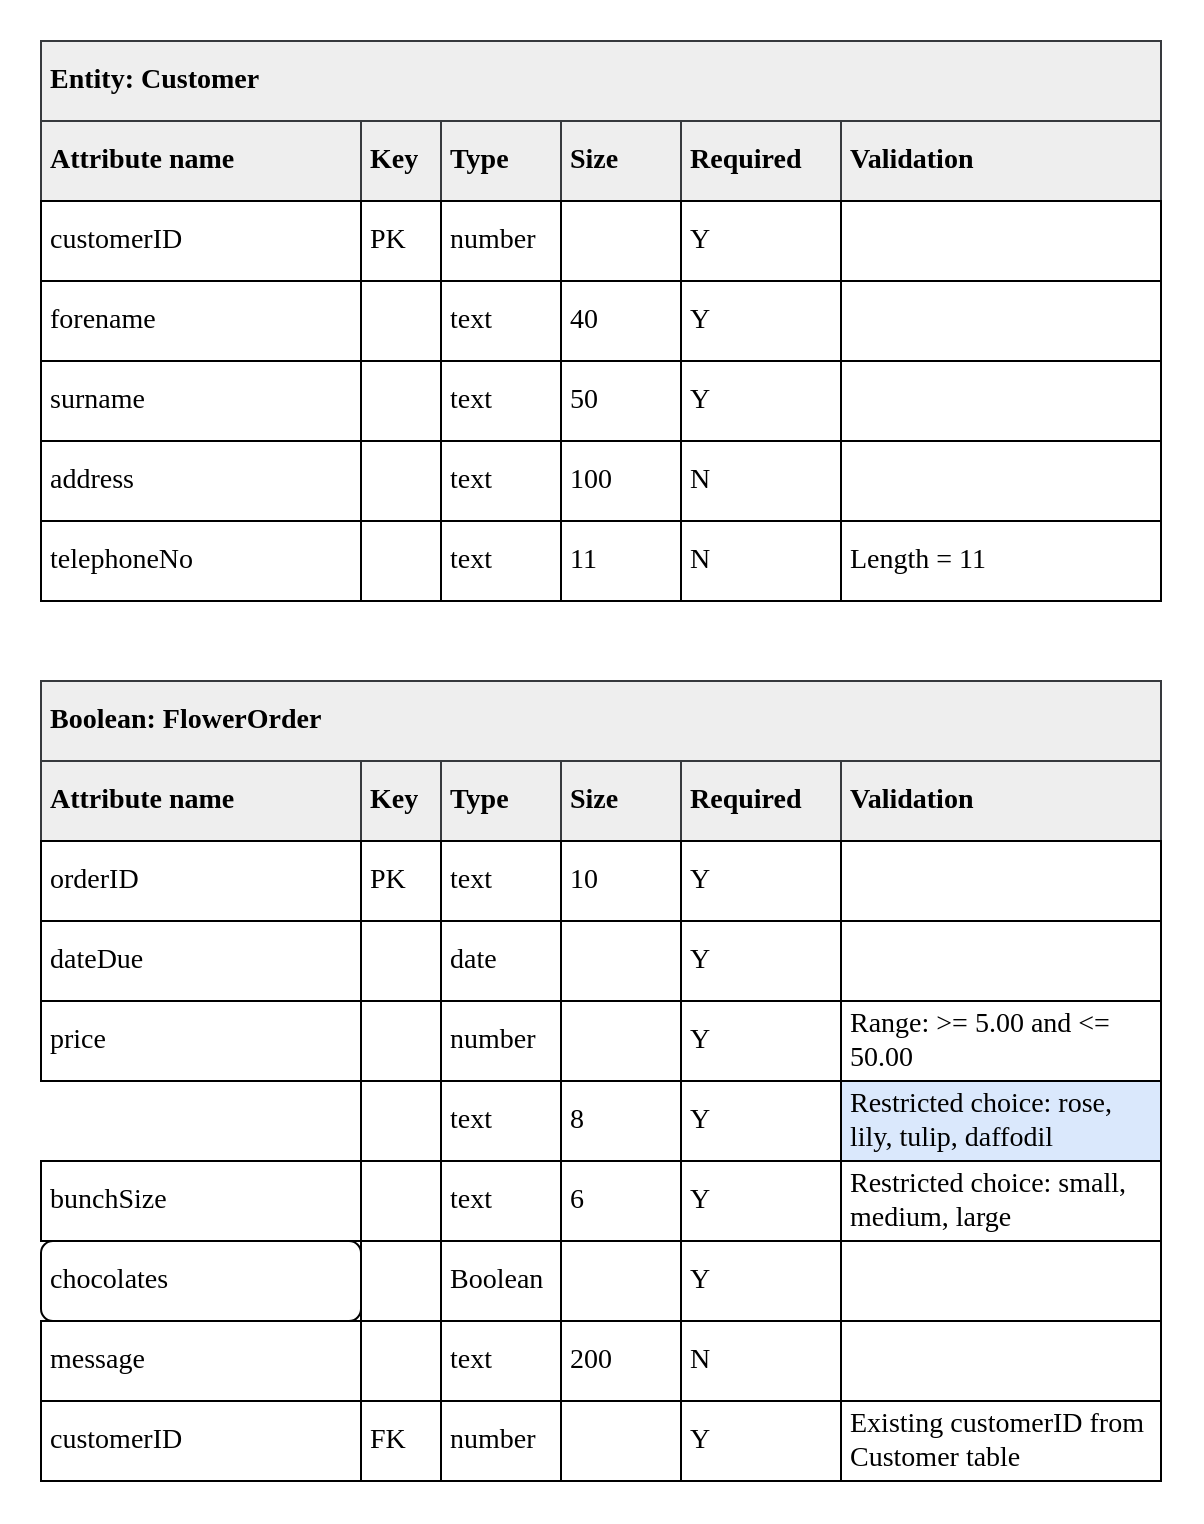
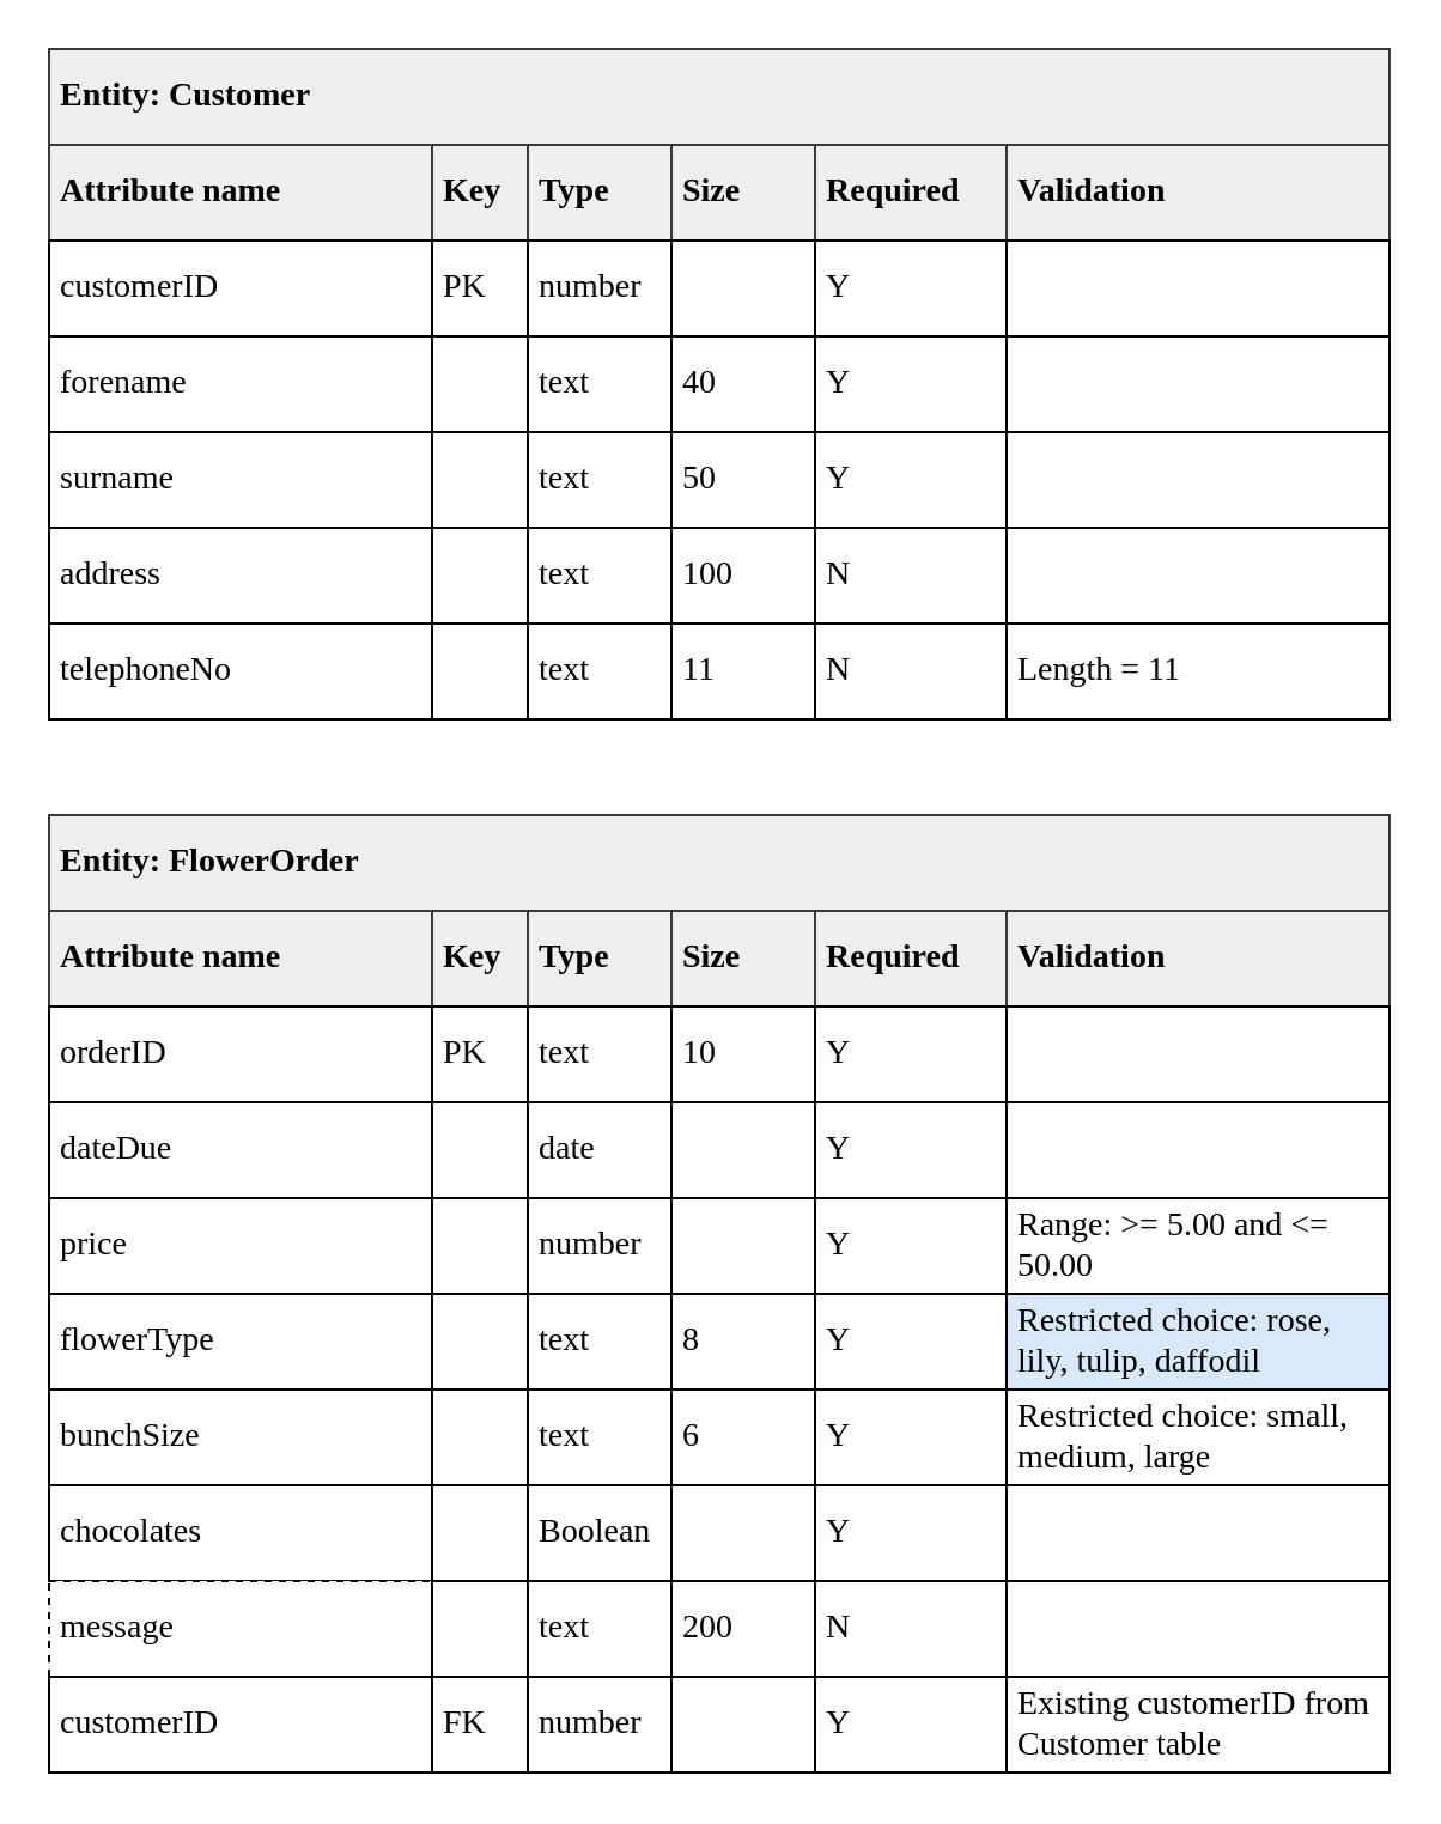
- <mxCell id="33" value="Boolean: FlowerOrder" style="rounded=0;whiteSpace=wrap;html=1;align=left;fontFamily=Trebuchet MS;fontStyle=1;fontSize=14;fillColor=#eeeeee;strokeColor=#36393d;spacing=5;" parent="1" vertex="1"><mxGeometry x="20" y="340" width="560" height="40" as="geometry" /></mxCell>
+ <mxCell id="33" value="Entity: FlowerOrder" style="rounded=0;whiteSpace=wrap;html=1;align=left;fontFamily=Trebuchet MS;fontStyle=1;fontSize=14;fillColor=#eeeeee;strokeColor=#36393d;spacing=5;" parent="1" vertex="1"><mxGeometry x="20" y="340" width="560" height="40" as="geometry" /></mxCell>
+ <mxCell id="37" value="flowerType" style="rounded=0;whiteSpace=wrap;html=1;align=left;fontFamily=Trebuchet MS;fontSize=14;spacing=5;" parent="1" vertex="1"><mxGeometry x="20" y="540" width="160" height="40" as="geometry" /></mxCell>
- <mxCell id="70" value="chocolates" style="whiteSpace=wrap;html=1;align=left;fontFamily=Trebuchet MS;fontSize=14;spacing=5;rounded=1;" parent="1" vertex="1"><mxGeometry x="20" y="620" width="160" height="40" as="geometry" /></mxCell>
+ <mxCell id="70" value="chocolates" style="rounded=0;whiteSpace=wrap;html=1;align=left;fontFamily=Trebuchet MS;fontSize=14;spacing=5;" parent="1" vertex="1"><mxGeometry x="20" y="620" width="160" height="40" as="geometry" /></mxCell>
- <mxCell id="71" value="message" style="rounded=0;whiteSpace=wrap;html=1;align=left;fontFamily=Trebuchet MS;fontSize=14;spacing=5;" parent="1" vertex="1"><mxGeometry x="20" y="660" width="160" height="40" as="geometry" /></mxCell>
+ <mxCell id="71" value="message" style="rounded=0;whiteSpace=wrap;html=1;align=left;fontFamily=Trebuchet MS;fontSize=14;spacing=5;dashed=1;" parent="1" vertex="1"><mxGeometry x="20" y="660" width="160" height="40" as="geometry" /></mxCell>
